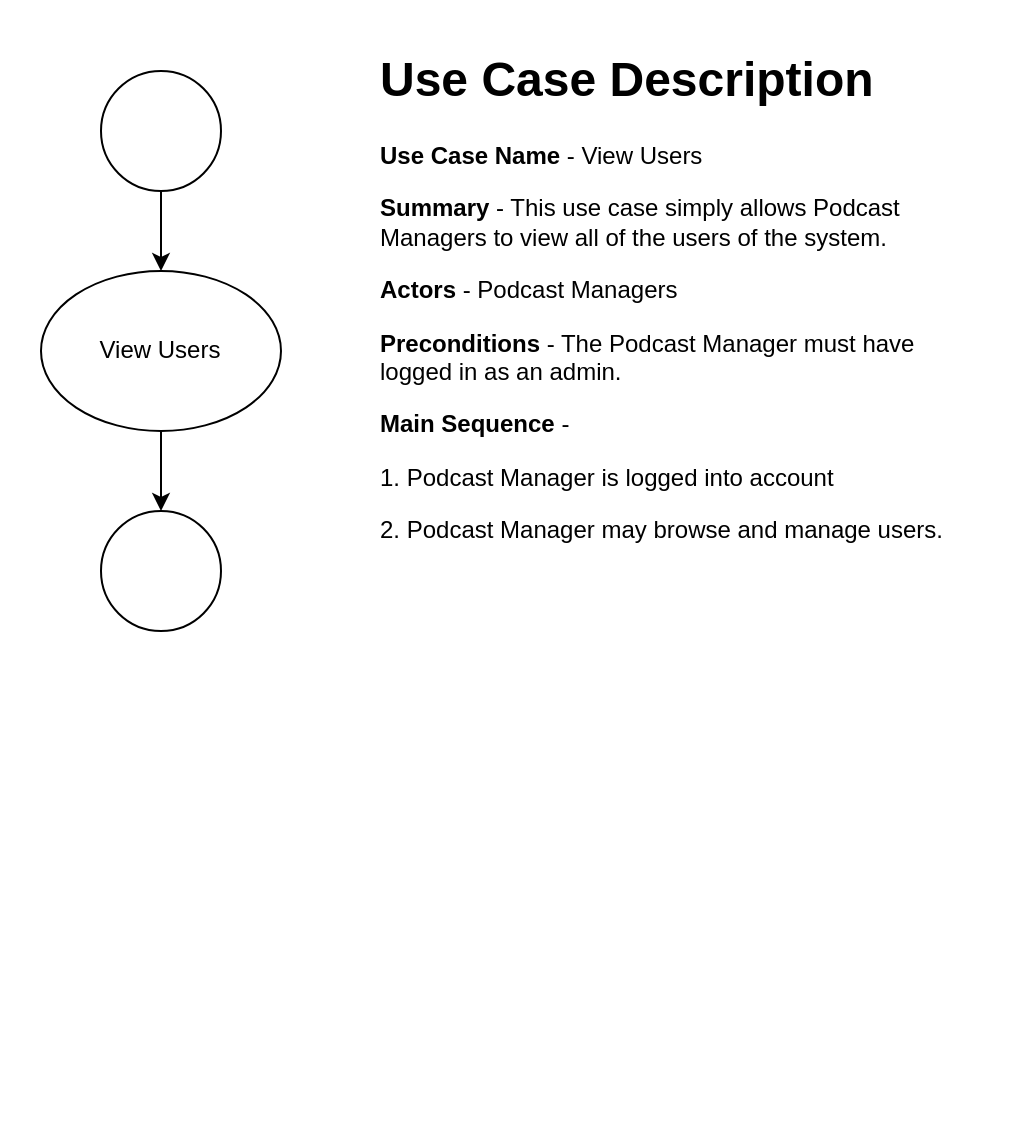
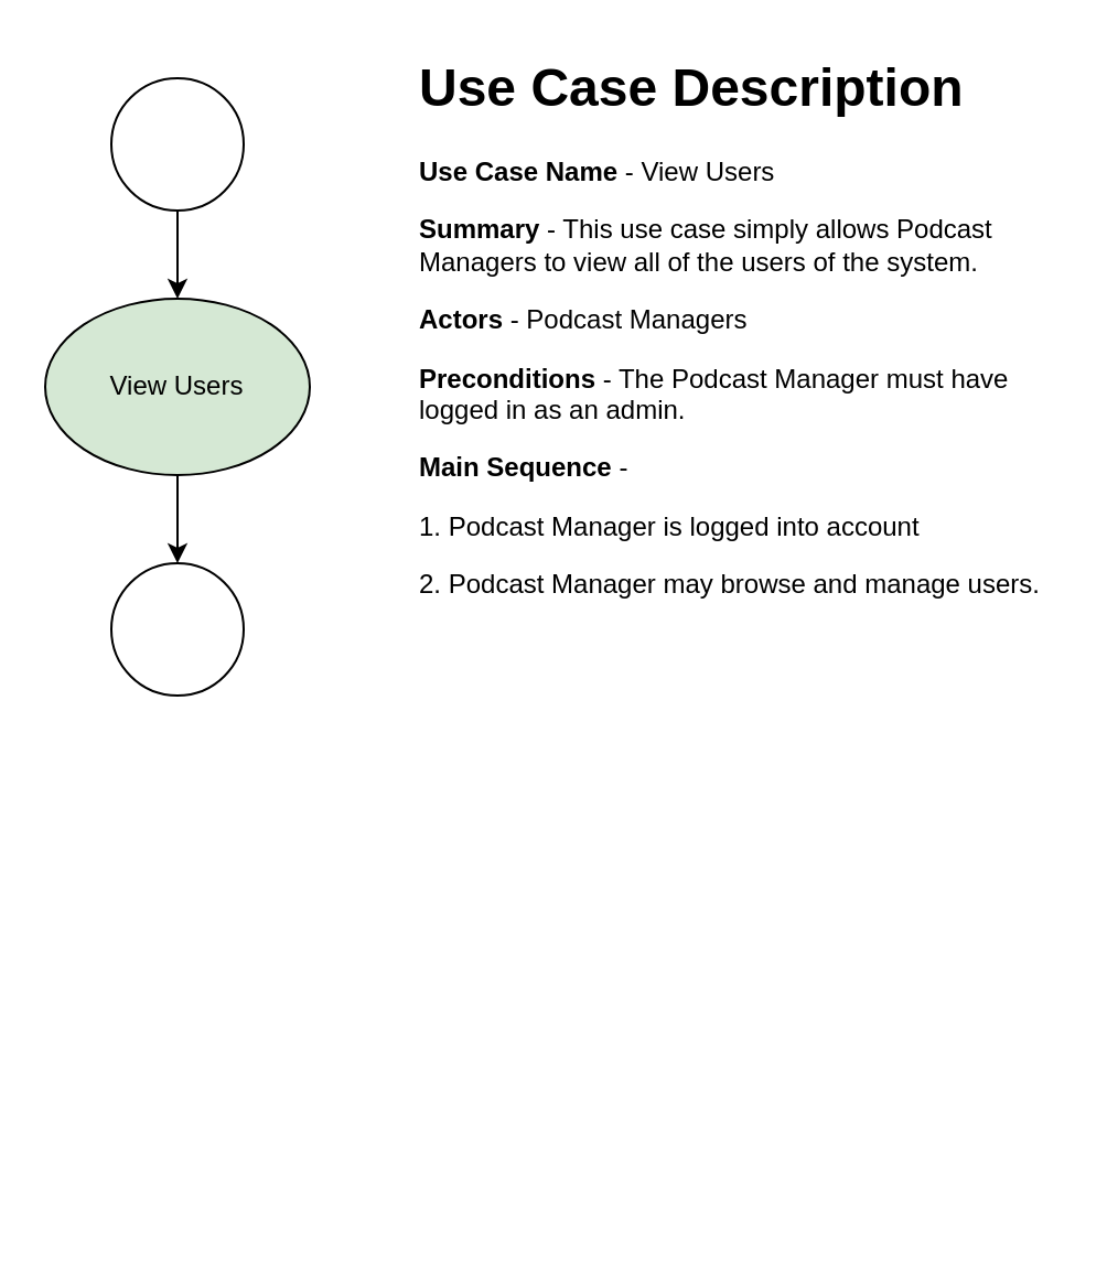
- <mxCell id="5" value="View Users" style="ellipse;whiteSpace=wrap;html=1;" vertex="1" parent="1"><mxGeometry x="20" y="135" width="120" height="80" as="geometry" /></mxCell>
+ <mxCell id="5" value="View Users" style="ellipse;whiteSpace=wrap;html=1;fillColor=#d5e8d4;" vertex="1" parent="1"><mxGeometry x="20" y="135" width="120" height="80" as="geometry" /></mxCell>
